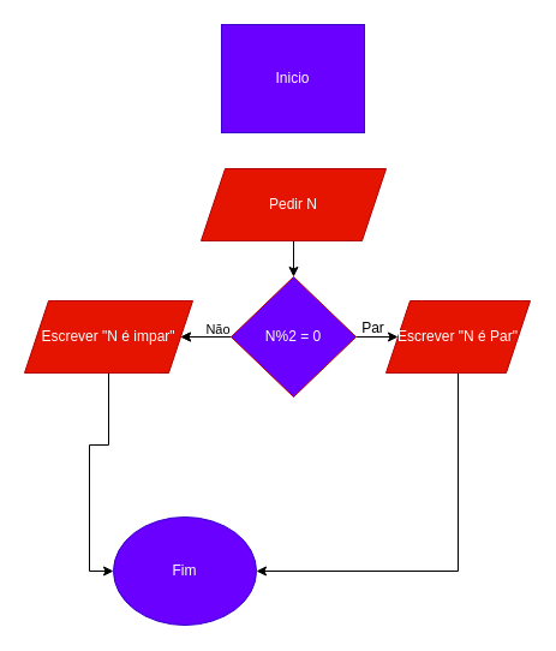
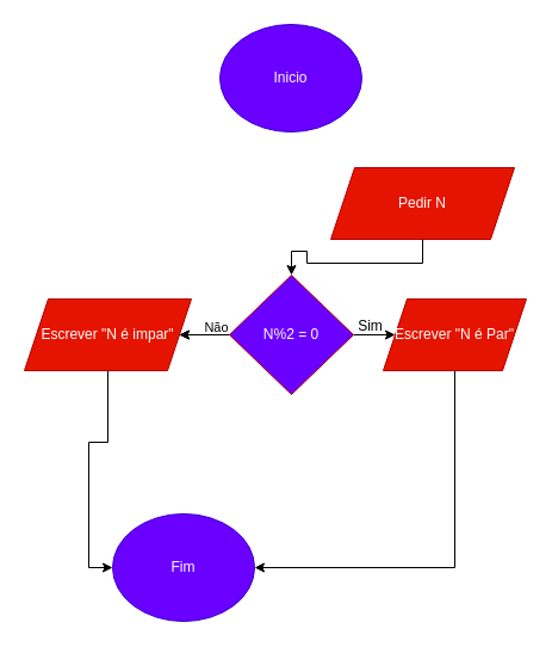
- <mxCell id="2" value="Inicio" style="whiteSpace=wrap;html=1;fillColor=#6a00ff;strokeColor=#3700CC;fontColor=#ffffff;rounded=0;" parent="1" vertex="1"><mxGeometry x="184" y="20" width="119" height="90" as="geometry" /></mxCell>
+ <mxCell id="2" value="Inicio" style="ellipse;whiteSpace=wrap;html=1;fillColor=#6a00ff;strokeColor=#3700CC;fontColor=#ffffff;" parent="1" vertex="1"><mxGeometry x="184" y="20" width="119" height="90" as="geometry" /></mxCell>
- <mxCell id="4" value="Pedir N" style="shape=parallelogram;perimeter=parallelogramPerimeter;whiteSpace=wrap;html=1;fixedSize=1;fillColor=#e51400;fontColor=#ffffff;strokeColor=#B20000;" vertex="1" parent="1"><mxGeometry x="167" y="140" width="154" height="60" as="geometry" /></mxCell>
+ <mxCell id="4" value="Pedir N" style="shape=parallelogram;perimeter=parallelogramPerimeter;whiteSpace=wrap;html=1;fixedSize=1;fillColor=#e51400;fontColor=#ffffff;strokeColor=#B20000;" vertex="1" parent="1"><mxGeometry x="277" y="140" width="154" height="60" as="geometry" /></mxCell>
- <mxCell id="12" value="Par" style="text;html=1;align=center;verticalAlign=middle;resizable=0;points=[];autosize=1;strokeColor=none;fillColor=none;" vertex="1" parent="1"><mxGeometry x="290" y="258" width="40" height="30" as="geometry" /></mxCell>
+ <mxCell id="12" value="Sim" style="text;html=1;align=center;verticalAlign=middle;resizable=0;points=[];autosize=1;strokeColor=none;fillColor=none;" vertex="1" parent="1"><mxGeometry x="290" y="258" width="40" height="30" as="geometry" /></mxCell>
